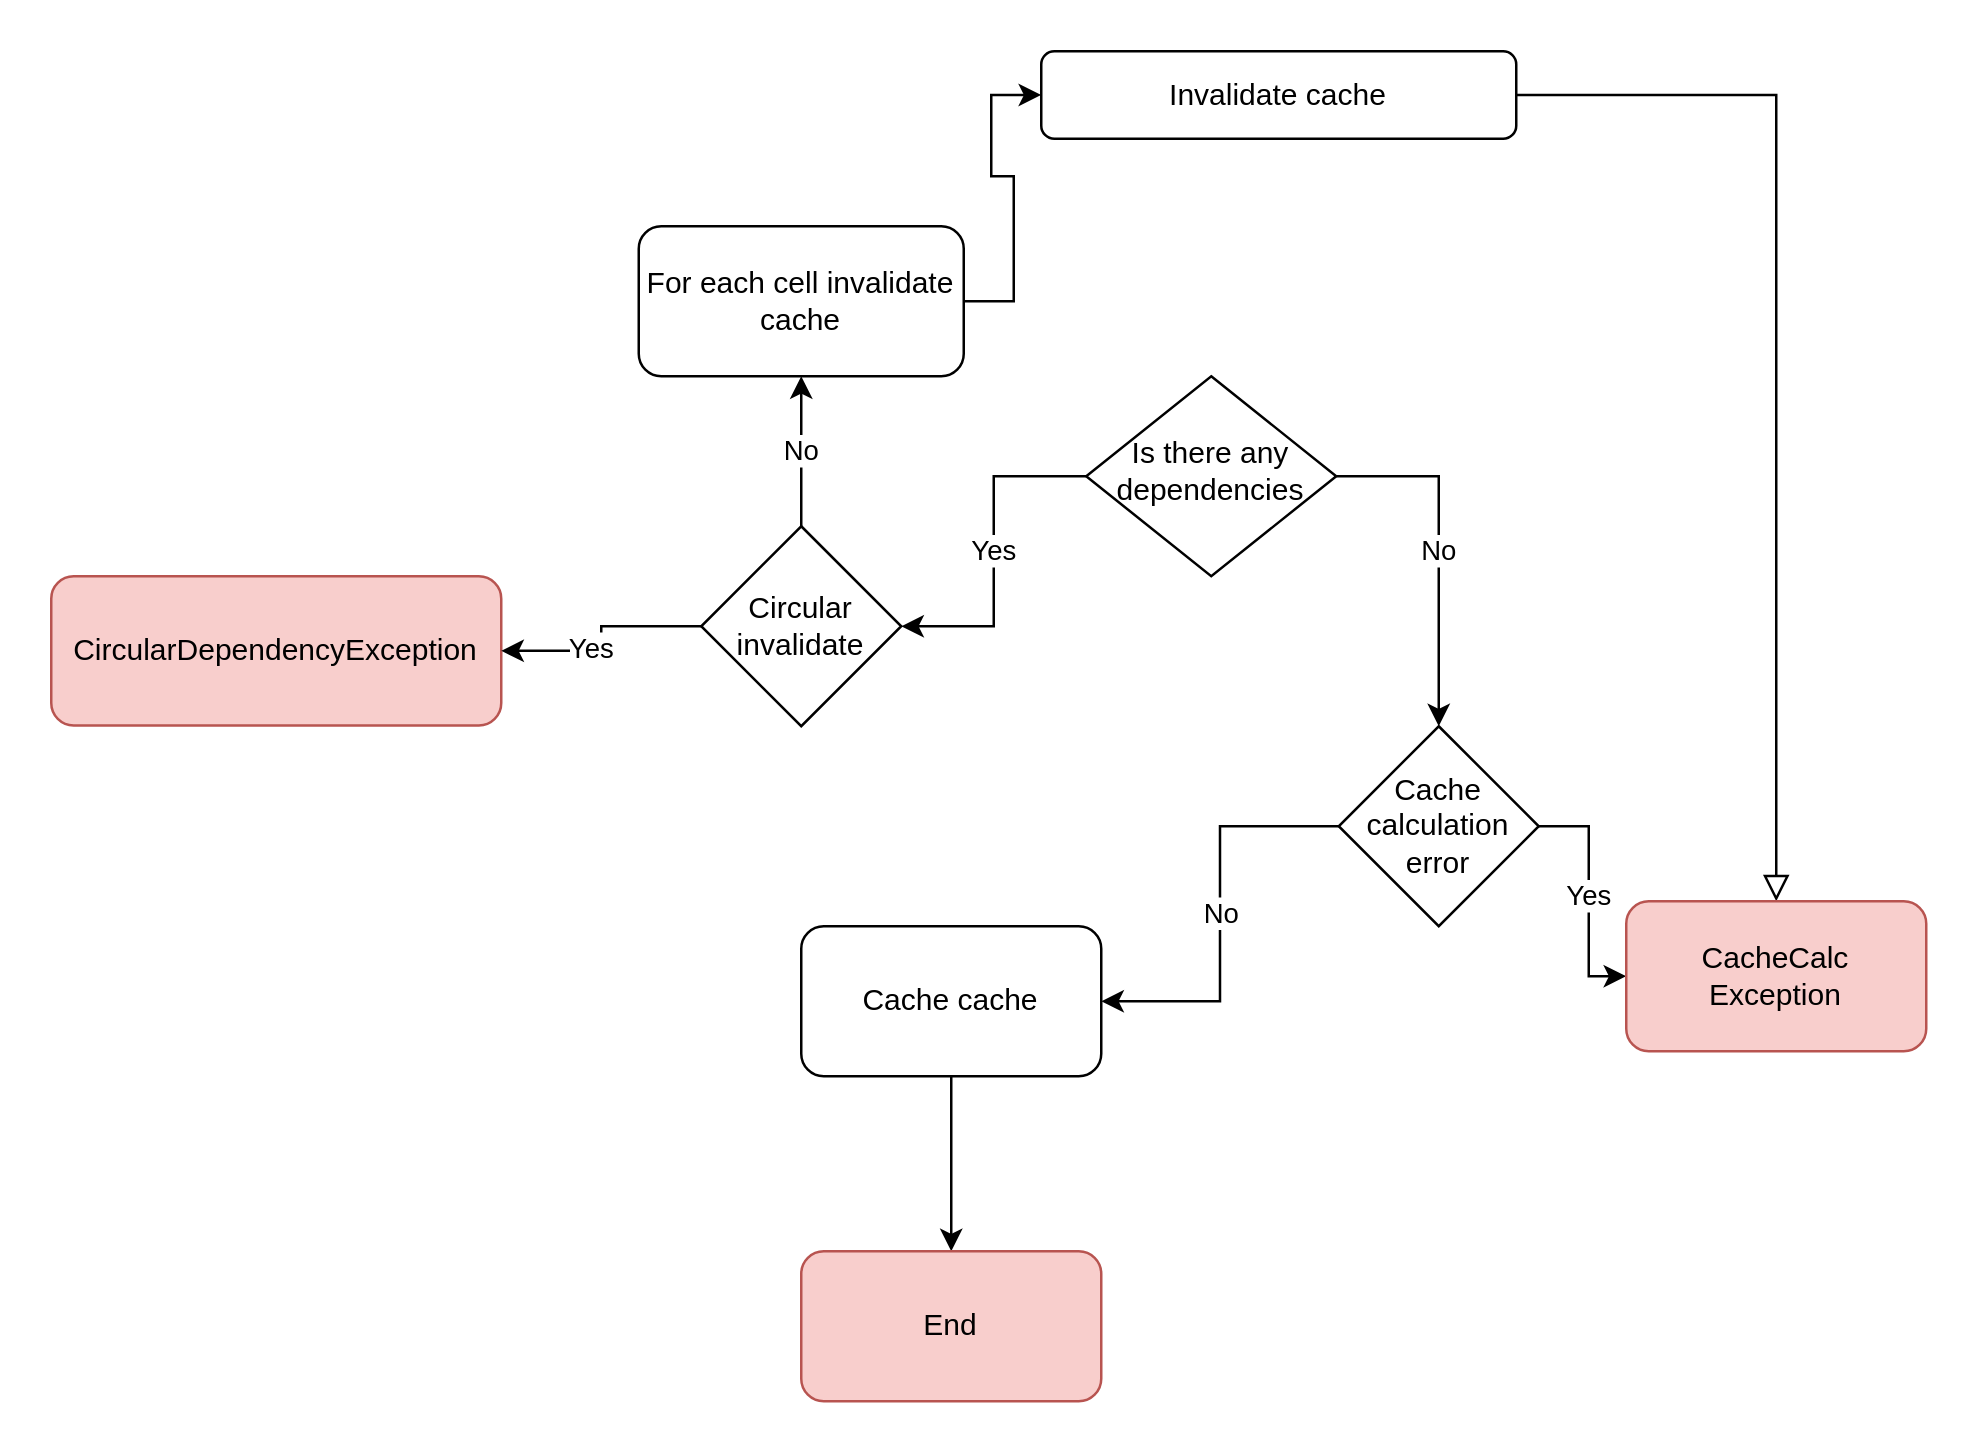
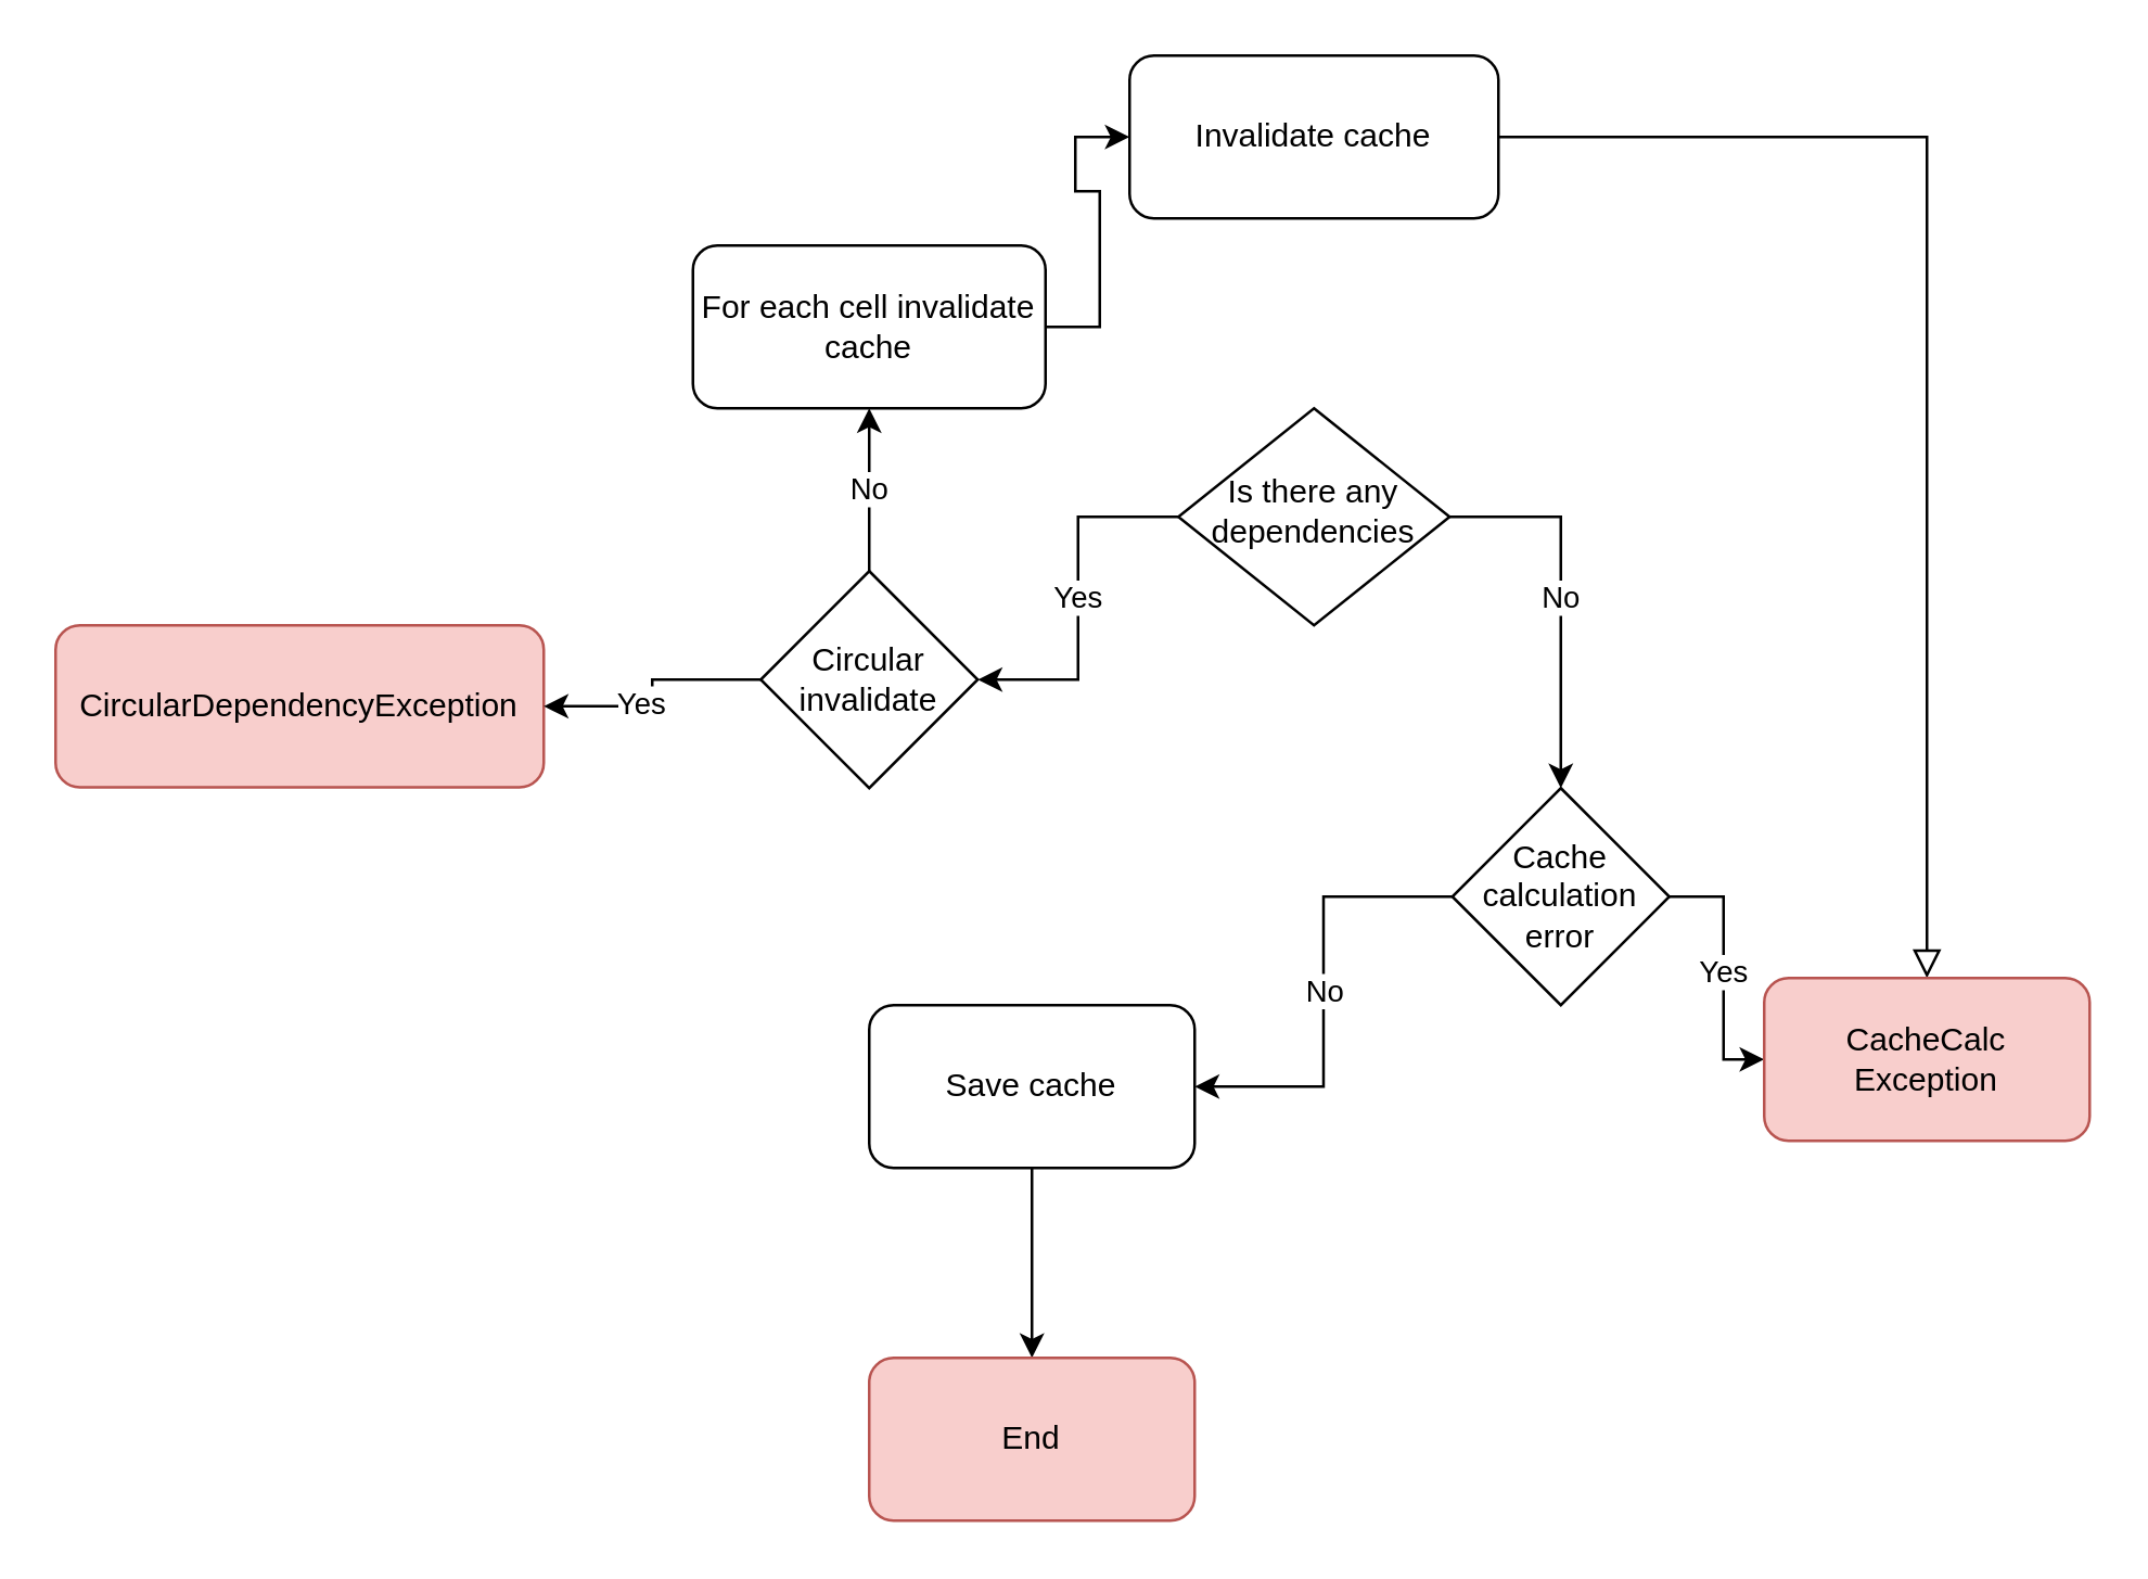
- <mxCell id="3" value="Invalidate cache" style="rounded=1;whiteSpace=wrap;html=1;fontSize=12;glass=0;strokeWidth=1;shadow=0;" parent="1" vertex="1"><mxGeometry x="416" y="20" width="190" height="35" as="geometry" /></mxCell>
+ <mxCell id="3" value="Invalidate cache" style="rounded=1;whiteSpace=wrap;html=1;fontSize=12;glass=0;strokeWidth=1;shadow=0;" parent="1" vertex="1"><mxGeometry x="416" y="20" width="136" height="60" as="geometry" /></mxCell>
- <mxCell id="19" value="Cache cache" style="rounded=1;whiteSpace=wrap;html=1;" vertex="1" parent="1"><mxGeometry x="320" y="370.003" width="120" height="60" as="geometry" /></mxCell>
+ <mxCell id="19" value="Save cache" style="rounded=1;whiteSpace=wrap;html=1;" vertex="1" parent="1"><mxGeometry x="320" y="370.003" width="120" height="60" as="geometry" /></mxCell>
